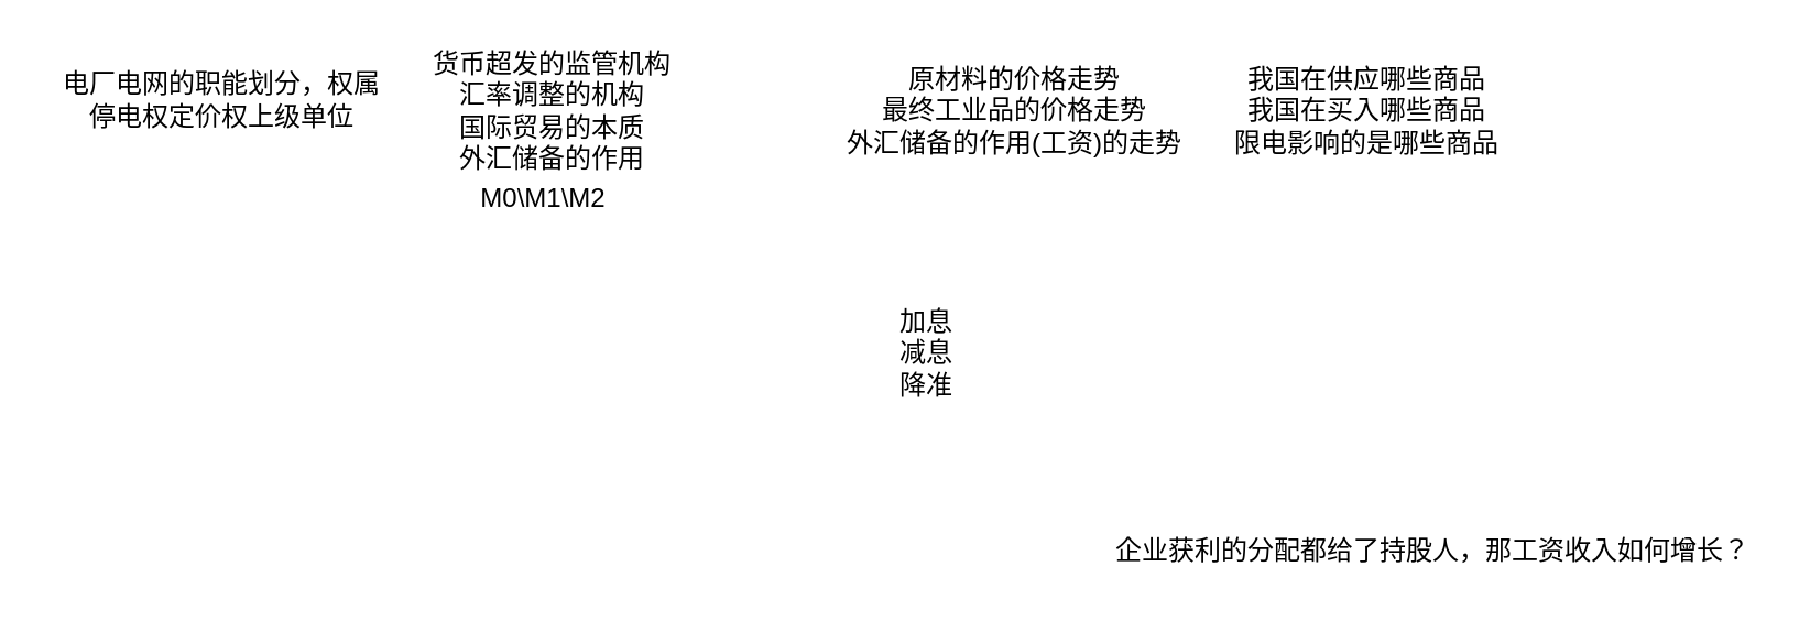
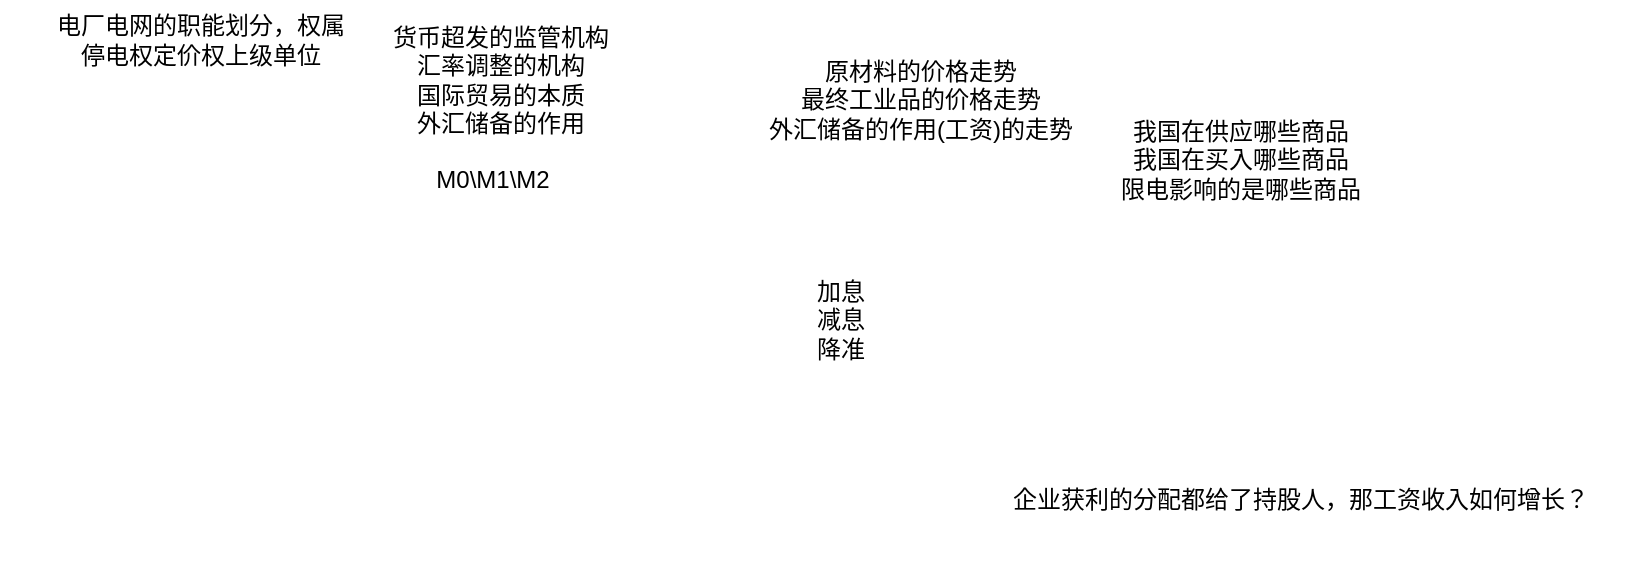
- <mxCell id="2" value="电厂电网的职能划分，权属&lt;br&gt;停电权定价权上级单位" style="text;html=1;align=center;verticalAlign=middle;resizable=0;points=[];autosize=1;" vertex="1" parent="1"><mxGeometry x="20" y="30" width="160" height="30" as="geometry" /></mxCell>
+ <mxCell id="2" value="电厂电网的职能划分，权属&lt;br&gt;停电权定价权上级单位" style="text;html=1;align=center;verticalAlign=middle;resizable=0;points=[];autosize=1;" vertex="1" parent="1"><mxGeometry x="20" y="5" width="160" height="30" as="geometry" /></mxCell>
- <mxCell id="3" value="货币超发的监管机构&lt;br&gt;汇率调整的机构&lt;br&gt;国际贸易的本质&lt;br&gt;外汇储备的作用" style="text;html=1;align=center;verticalAlign=middle;resizable=0;points=[];autosize=1;" vertex="1" parent="1"><mxGeometry x="190" y="20" width="120" height="60" as="geometry" /></mxCell>
+ <mxCell id="3" value="货币超发的监管机构&lt;br&gt;汇率调整的机构&lt;br&gt;国际贸易的本质&lt;br&gt;外汇储备的作用" style="text;html=1;align=center;verticalAlign=middle;resizable=0;points=[];autosize=1;" vertex="1" parent="1"><mxGeometry x="190" y="10" width="120" height="60" as="geometry" /></mxCell>
- <mxCell id="7" value="我国在供应哪些商品&lt;br&gt;我国在买入哪些商品&lt;br&gt;限电影响的是哪些商品" style="text;html=1;align=center;verticalAlign=middle;resizable=0;points=[];autosize=1;" vertex="1" parent="1"><mxGeometry x="550" y="25" width="140" height="50" as="geometry" /></mxCell>
+ <mxCell id="7" value="我国在供应哪些商品&lt;br&gt;我国在买入哪些商品&lt;br&gt;限电影响的是哪些商品" style="text;html=1;align=center;verticalAlign=middle;resizable=0;points=[];autosize=1;" vertex="1" parent="1"><mxGeometry x="550" y="55" width="140" height="50" as="geometry" /></mxCell>
